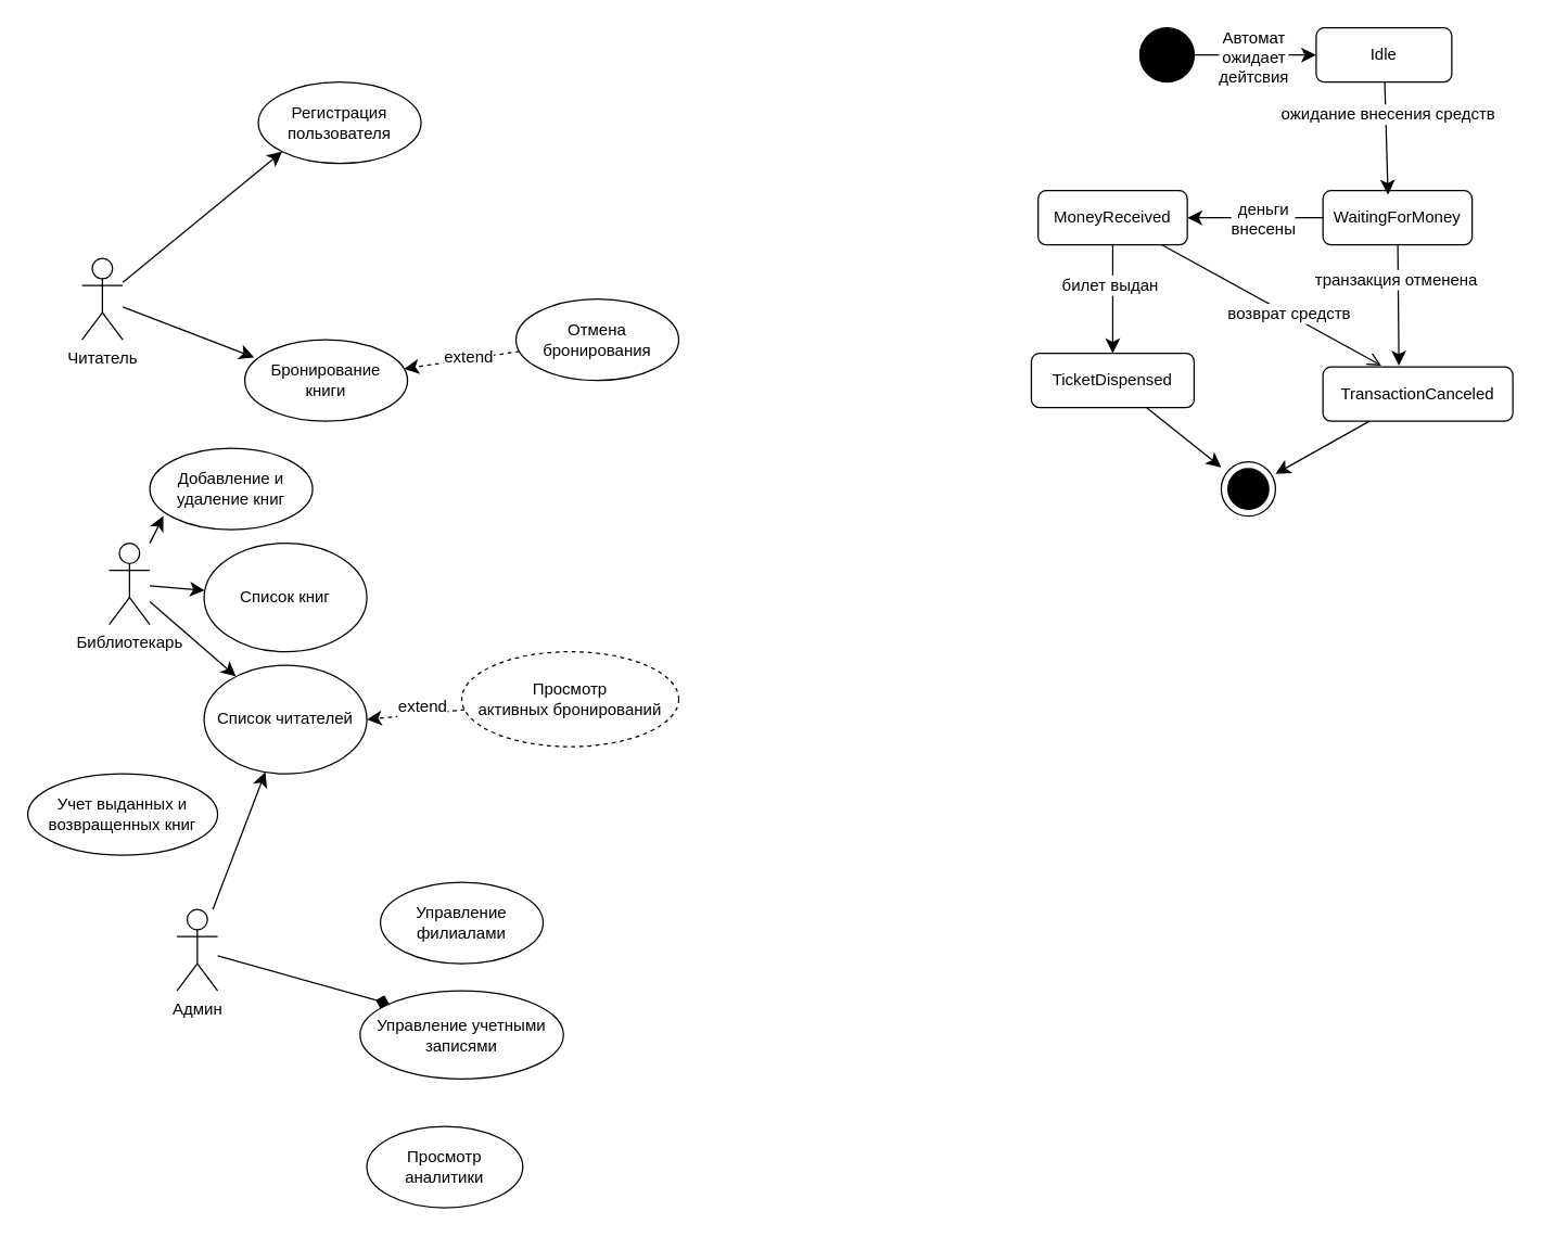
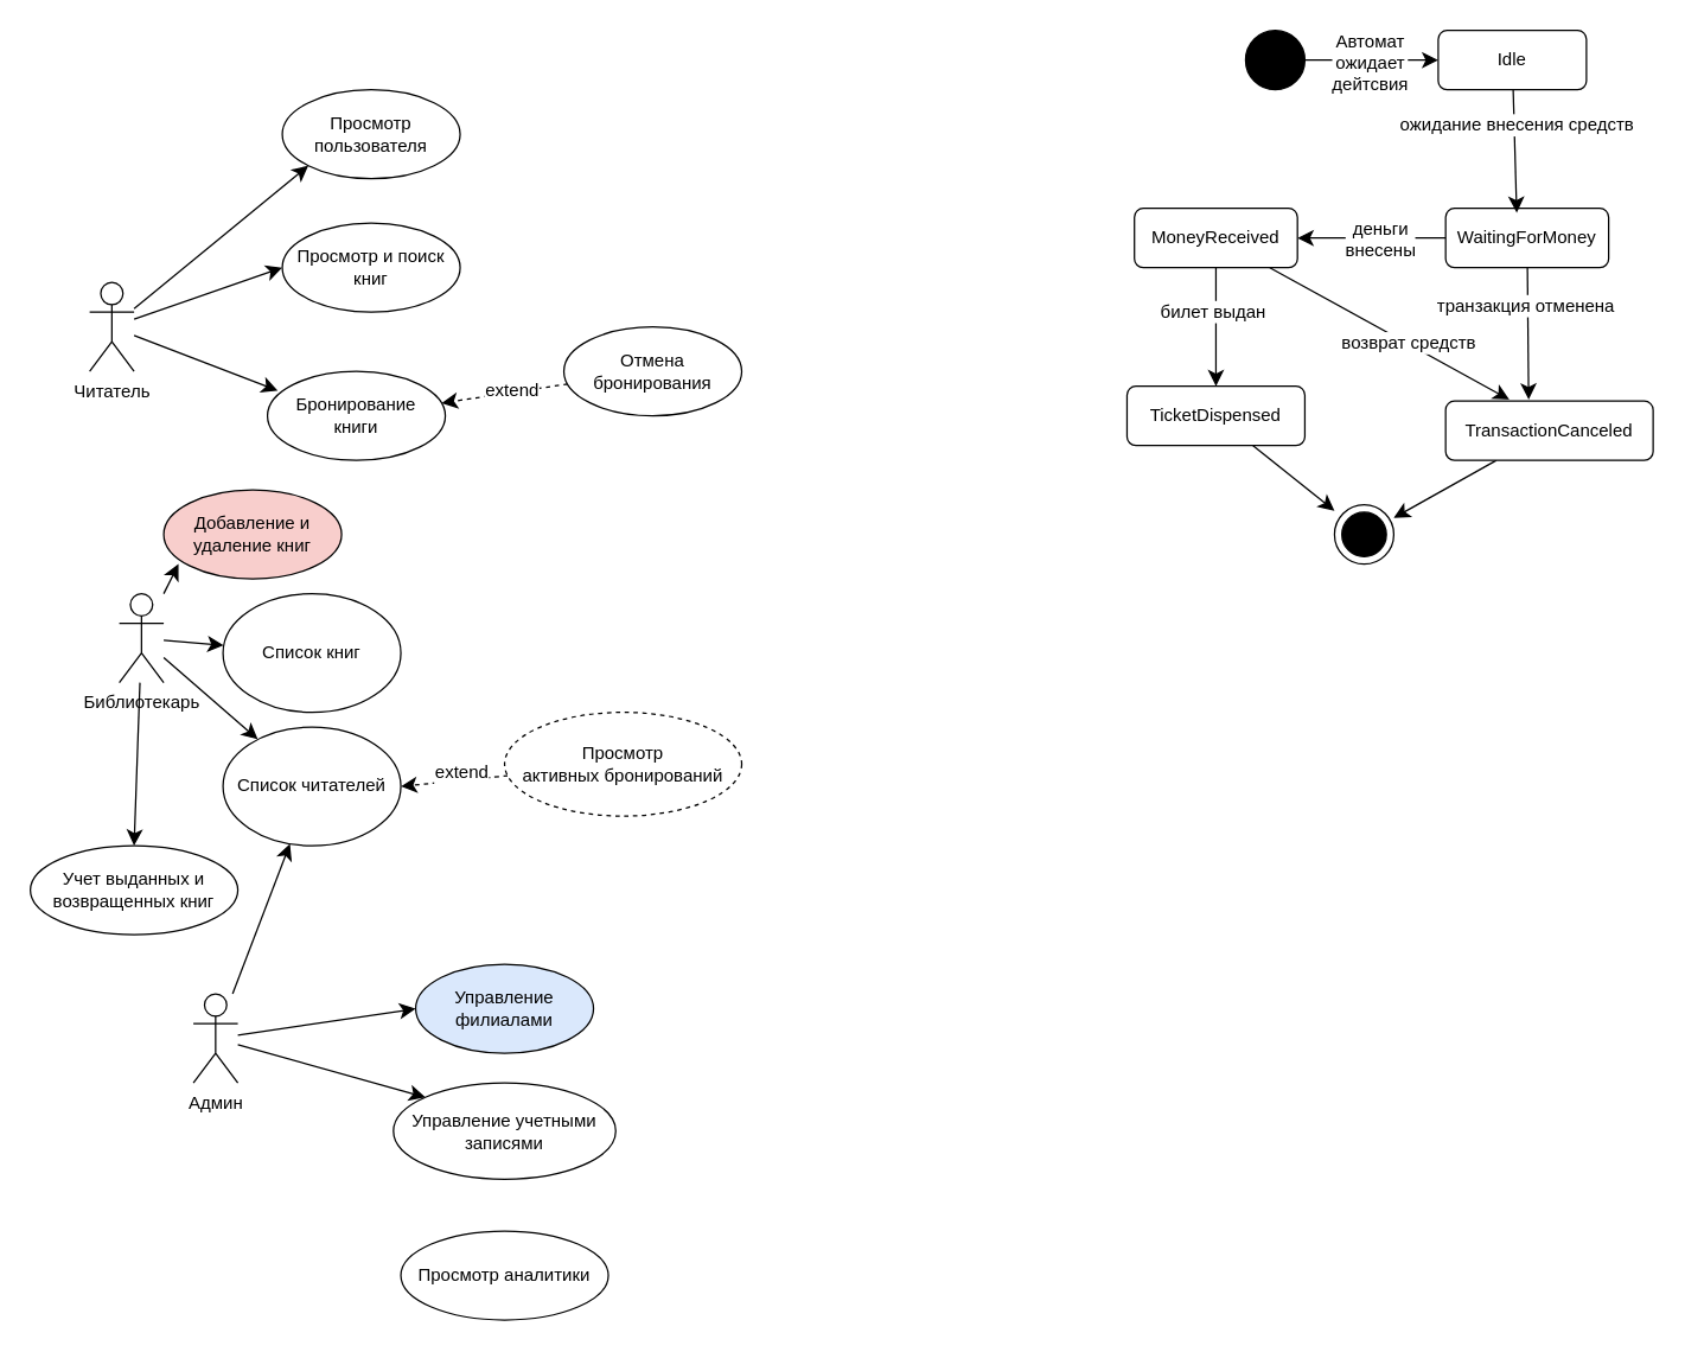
- <mxCell id="12" value="Регистрация пользователя" style="ellipse;whiteSpace=wrap;html=1;" vertex="1" parent="1"><mxGeometry x="190" y="60" width="120" height="60" as="geometry" /></mxCell>
+ <mxCell id="12" value="Просмотр пользователя" style="ellipse;whiteSpace=wrap;html=1;" vertex="1" parent="1"><mxGeometry x="190" y="60" width="120" height="60" as="geometry" /></mxCell>
+ <mxCell id="13" value="Просмотр и поиск книг" style="ellipse;whiteSpace=wrap;html=1;" vertex="1" parent="1"><mxGeometry x="190" y="150" width="120" height="60" as="geometry" /></mxCell>
+ <mxCell id="9" style="edgeStyle=none;curved=1;rounded=0;orthogonalLoop=1;jettySize=auto;html=1;entryX=0;entryY=0.5;entryDx=0;entryDy=0;fontSize=12;startSize=8;endSize=8;" edge="1" parent="1" source="11" target="13"><mxGeometry relative="1" as="geometry" /></mxCell>
- <mxCell id="49" style="edgeStyle=none;curved=1;rounded=0;orthogonalLoop=1;jettySize=auto;html=1;entryX=0.307;entryY=-0.025;entryDx=0;entryDy=0;entryPerimeter=0;fontSize=12;startSize=8;endSize=8;endArrow=open;" edge="1" parent="1" source="42" target="46"><mxGeometry relative="1" as="geometry" /></mxCell>
+ <mxCell id="49" style="edgeStyle=none;curved=1;rounded=0;orthogonalLoop=1;jettySize=auto;html=1;entryX=0.307;entryY=-0.025;entryDx=0;entryDy=0;entryPerimeter=0;fontSize=12;startSize=8;endSize=8;" edge="1" parent="1" source="42" target="46"><mxGeometry relative="1" as="geometry" /></mxCell>
- <mxCell id="18" value="Добавление и удаление книг" style="ellipse;whiteSpace=wrap;html=1;" vertex="1" parent="1"><mxGeometry x="110" y="330" width="120" height="60" as="geometry" /></mxCell>
+ <mxCell id="18" value="Добавление и удаление книг" style="ellipse;whiteSpace=wrap;html=1;fillColor=#f8cecc;" vertex="1" parent="1"><mxGeometry x="110" y="330" width="120" height="60" as="geometry" /></mxCell>
+ <mxCell id="4" style="edgeStyle=none;curved=1;rounded=0;orthogonalLoop=1;jettySize=auto;html=1;entryX=0.5;entryY=0;entryDx=0;entryDy=0;fontSize=12;startSize=8;endSize=8;" edge="1" parent="1" source="5" target="19"><mxGeometry relative="1" as="geometry" /></mxCell>
- <mxCell id="20" value="&lt;p data-pm-slice=&quot;0 0 []&quot;&gt;Управление филиалами&lt;/p&gt;" style="ellipse;whiteSpace=wrap;html=1;" vertex="1" parent="1"><mxGeometry x="280" y="650" width="120" height="60" as="geometry" /></mxCell>
+ <mxCell id="20" value="&lt;p data-pm-slice=&quot;0 0 []&quot;&gt;Управление филиалами&lt;/p&gt;" style="ellipse;whiteSpace=wrap;html=1;fillColor=#dae8fc;" vertex="1" parent="1"><mxGeometry x="280" y="650" width="120" height="60" as="geometry" /></mxCell>
+ <mxCell id="6" style="edgeStyle=none;curved=1;rounded=0;orthogonalLoop=1;jettySize=auto;html=1;entryX=0;entryY=0.5;entryDx=0;entryDy=0;fontSize=12;startSize=8;endSize=8;" edge="1" parent="1" source="8" target="20"><mxGeometry relative="1" as="geometry" /></mxCell>
- <mxCell id="7" style="edgeStyle=none;curved=1;rounded=0;orthogonalLoop=1;jettySize=auto;html=1;entryX=0;entryY=0;entryDx=0;entryDy=0;fontSize=12;startSize=8;endSize=8;endArrow=diamond;" edge="1" parent="1" source="8" target="21"><mxGeometry relative="1" as="geometry" /></mxCell>
+ <mxCell id="7" style="edgeStyle=none;curved=1;rounded=0;orthogonalLoop=1;jettySize=auto;html=1;entryX=0;entryY=0;entryDx=0;entryDy=0;fontSize=12;startSize=8;endSize=8;" edge="1" parent="1" source="8" target="21"><mxGeometry relative="1" as="geometry" /></mxCell>
- <mxCell id="22" value="&lt;p data-pm-slice=&quot;0 0 []&quot;&gt;Просмотр аналитики&lt;/p&gt;" style="ellipse;whiteSpace=wrap;html=1;" vertex="1" parent="1"><mxGeometry x="270" y="830" width="115" height="60" as="geometry" /></mxCell>
+ <mxCell id="22" value="&lt;p data-pm-slice=&quot;0 0 []&quot;&gt;Просмотр аналитики&lt;/p&gt;" style="ellipse;whiteSpace=wrap;html=1;" vertex="1" parent="1"><mxGeometry x="270" y="830" width="140" height="60" as="geometry" /></mxCell>
